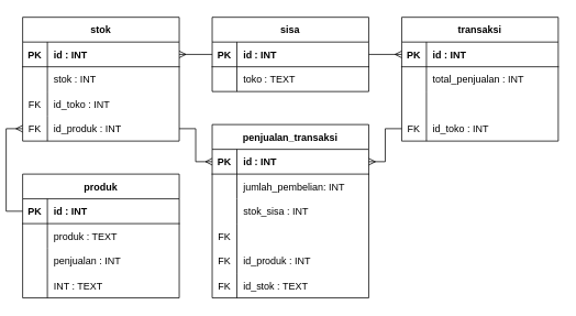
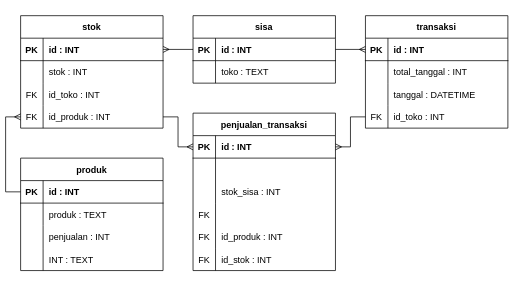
- <mxCell id="49" value="total_penjualan : INT" style="shape=partialRectangle;connectable=0;fillColor=none;top=0;left=0;bottom=0;right=0;align=left;spacingLeft=6;overflow=hidden;" vertex="1" parent="47"><mxGeometry x="30" width="160" height="30" as="geometry" /></mxCell>
+ <mxCell id="49" value="total_tanggal : INT" style="shape=partialRectangle;connectable=0;fillColor=none;top=0;left=0;bottom=0;right=0;align=left;spacingLeft=6;overflow=hidden;" vertex="1" parent="47"><mxGeometry x="30" width="160" height="30" as="geometry" /></mxCell>
+ <mxCell id="52" value="tanggal : DATETIME" style="shape=partialRectangle;connectable=0;fillColor=none;top=0;left=0;bottom=0;right=0;align=left;spacingLeft=6;overflow=hidden;" vertex="1" parent="50"><mxGeometry x="30" width="160" height="30" as="geometry" /></mxCell>
- <mxCell id="24" value="jumlah_pembelian: INT" style="shape=partialRectangle;connectable=0;fillColor=none;top=0;left=0;bottom=0;right=0;align=left;spacingLeft=6;overflow=hidden;" vertex="1" parent="22"><mxGeometry x="30" width="160" height="30" as="geometry" /></mxCell>
- <mxCell id="35" value="id_stok : TEXT" style="shape=partialRectangle;connectable=0;fillColor=none;top=0;left=0;bottom=0;right=0;align=left;spacingLeft=6;overflow=hidden;" vertex="1" parent="33"><mxGeometry x="30" width="160" height="30" as="geometry" /></mxCell>
+ <mxCell id="35" value="id_stok : INT" style="shape=partialRectangle;connectable=0;fillColor=none;top=0;left=0;bottom=0;right=0;align=left;spacingLeft=6;overflow=hidden;" vertex="1" parent="33"><mxGeometry x="30" width="160" height="30" as="geometry" /></mxCell>
